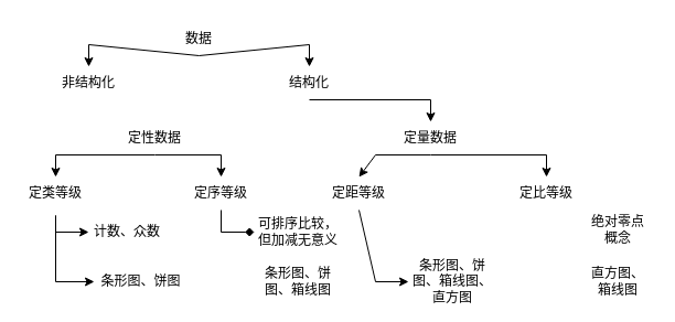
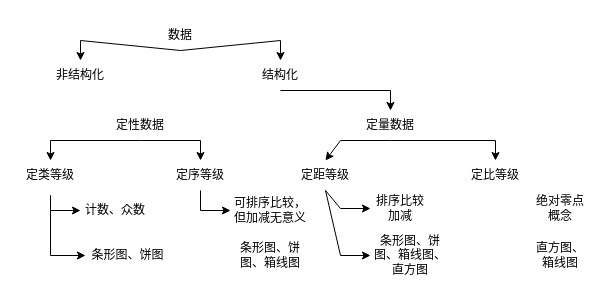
+ <mxCell id="19" style="edgeStyle=none;rounded=0;html=1;exitX=0.5;exitY=1;exitDx=0;exitDy=0;entryX=0;entryY=0.5;entryDx=0;entryDy=0;" parent="1" source="21" target="27" edge="1"><mxGeometry relative="1" as="geometry"><Array as="points"><mxPoint x="340" y="208" /></Array></mxGeometry></mxCell>
+ <mxCell id="27" value="排序比较加减" style="text;html=1;strokeColor=none;fillColor=none;align=center;verticalAlign=middle;whiteSpace=wrap;rounded=0;" parent="1" vertex="1"><mxGeometry x="370" y="193" width="60" height="30" as="geometry" /></mxCell>
- <mxCell id="17" style="edgeStyle=none;rounded=0;html=1;exitX=0.5;exitY=1;exitDx=0;exitDy=0;entryX=0;entryY=0.5;entryDx=0;entryDy=0;endArrow=diamond;" parent="1" source="18" target="25" edge="1"><mxGeometry relative="1" as="geometry"><Array as="points"><mxPoint x="200" y="210" /></Array></mxGeometry></mxCell>
+ <mxCell id="17" style="edgeStyle=none;rounded=0;html=1;exitX=0.5;exitY=1;exitDx=0;exitDy=0;entryX=0;entryY=0.5;entryDx=0;entryDy=0;" parent="1" source="18" target="25" edge="1"><mxGeometry relative="1" as="geometry"><Array as="points"><mxPoint x="200" y="210" /></Array></mxGeometry></mxCell>
